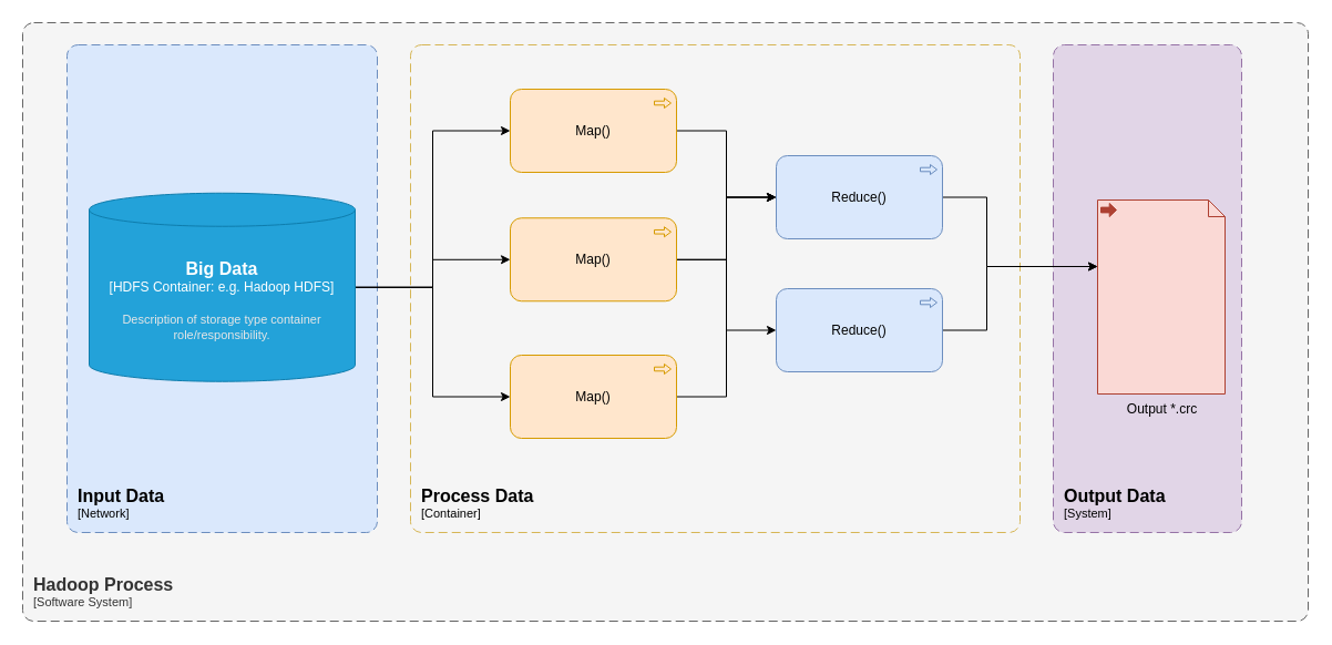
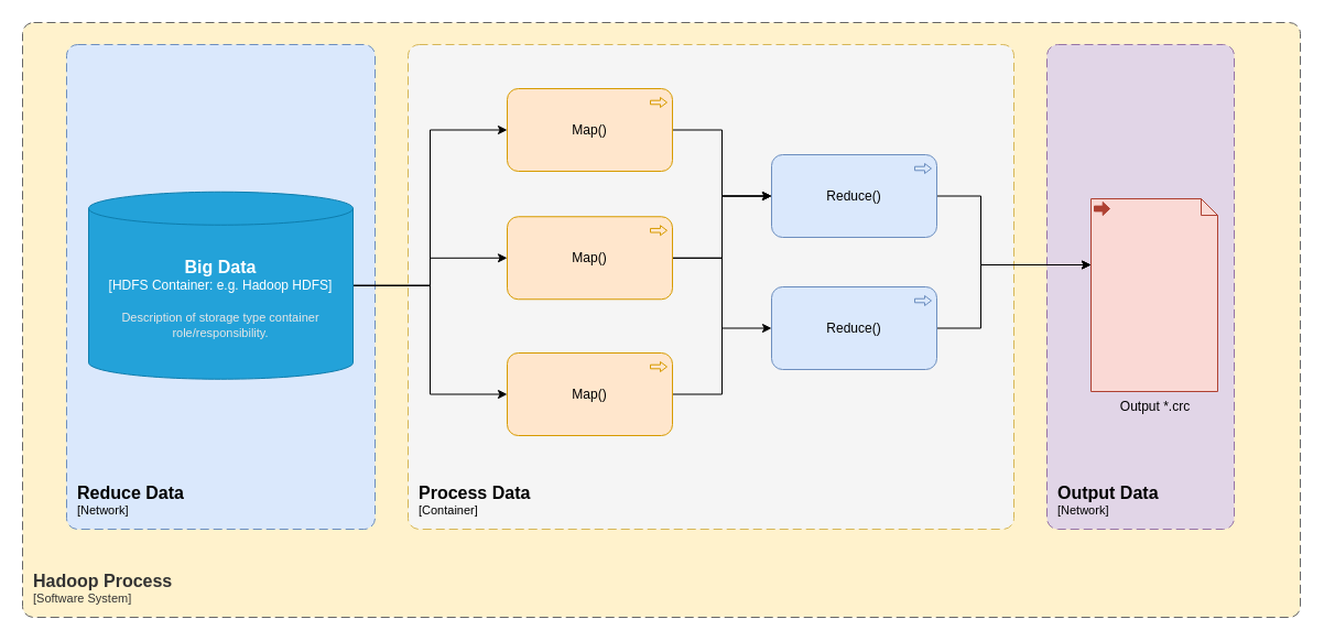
- <mxCell id="5" value="&lt;font style=&quot;font-size: 16px&quot;&gt;&lt;b&gt;&lt;div style=&quot;text-align: left&quot;&gt;Input Data&lt;/div&gt;&lt;/b&gt;&lt;/font&gt;&lt;div style=&quot;text-align: left&quot;&gt;[Network]&lt;/div&gt;" style="rounded=1;fontSize=11;whiteSpace=wrap;html=1;dashed=1;arcSize=20;fillColor=#dae8fc;strokeColor=#6c8ebf;labelBackgroundColor=none;align=left;verticalAlign=bottom;labelBorderColor=none;spacingTop=0;spacing=10;dashPattern=8 4;metaEdit=1;rotatable=0;perimeter=rectanglePerimeter;noLabel=0;labelPadding=0;allowArrows=0;connectable=0;expand=0;recursiveResize=0;editable=1;pointerEvents=0;absoluteArcSize=1;points=[[0.25,0,0],[0.5,0,0],[0.75,0,0],[1,0.25,0],[1,0.5,0],[1,0.75,0],[0.75,1,0],[0.5,1,0],[0.25,1,0],[0,0.75,0],[0,0.5,0],[0,0.25,0]];" vertex="1" parent="1"><mxGeometry y="40" width="280" height="440" as="geometry" x="60" /></mxCell>
+ <mxCell id="5" value="&lt;font style=&quot;font-size: 16px&quot;&gt;&lt;b&gt;&lt;div style=&quot;text-align: left&quot;&gt;Reduce Data&lt;/div&gt;&lt;/b&gt;&lt;/font&gt;&lt;div style=&quot;text-align: left&quot;&gt;[Network]&lt;/div&gt;" style="rounded=1;fontSize=11;whiteSpace=wrap;html=1;dashed=1;arcSize=20;fillColor=#dae8fc;strokeColor=#6c8ebf;labelBackgroundColor=none;align=left;verticalAlign=bottom;labelBorderColor=none;spacingTop=0;spacing=10;dashPattern=8 4;metaEdit=1;rotatable=0;perimeter=rectanglePerimeter;noLabel=0;labelPadding=0;allowArrows=0;connectable=0;expand=0;recursiveResize=0;editable=1;pointerEvents=0;absoluteArcSize=1;points=[[0.25,0,0],[0.5,0,0],[0.75,0,0],[1,0.25,0],[1,0.5,0],[1,0.75,0],[0.75,1,0],[0.5,1,0],[0.25,1,0],[0,0.75,0],[0,0.5,0],[0,0.25,0]];" vertex="1" parent="1"><mxGeometry y="40" width="280" height="440" as="geometry" x="60" /></mxCell>
- <mxCell id="3" value="&lt;font style=&quot;font-size: 16px&quot;&gt;&lt;b&gt;&lt;div style=&quot;text-align: left&quot;&gt;Output Data&lt;/div&gt;&lt;/b&gt;&lt;/font&gt;&lt;div style=&quot;text-align: left&quot;&gt;[System]&lt;/div&gt;" style="rounded=1;fontSize=11;whiteSpace=wrap;html=1;dashed=1;arcSize=20;fillColor=#e1d5e7;strokeColor=#9673a6;labelBackgroundColor=none;align=left;verticalAlign=bottom;labelBorderColor=none;spacingTop=0;spacing=10;dashPattern=8 4;metaEdit=1;rotatable=0;perimeter=rectanglePerimeter;noLabel=0;labelPadding=0;allowArrows=0;connectable=0;expand=0;recursiveResize=0;editable=1;pointerEvents=0;absoluteArcSize=1;points=[[0.25,0,0],[0.5,0,0],[0.75,0,0],[1,0.25,0],[1,0.5,0],[1,0.75,0],[0.75,1,0],[0.5,1,0],[0.25,1,0],[0,0.75,0],[0,0.5,0],[0,0.25,0]];" vertex="1" parent="1"><mxGeometry x="950" y="40" width="170" height="440" as="geometry" /></mxCell>
+ <mxCell id="3" value="&lt;font style=&quot;font-size: 16px&quot;&gt;&lt;b&gt;&lt;div style=&quot;text-align: left&quot;&gt;Output Data&lt;/div&gt;&lt;/b&gt;&lt;/font&gt;&lt;div style=&quot;text-align: left&quot;&gt;[Network]&lt;/div&gt;" style="rounded=1;fontSize=11;whiteSpace=wrap;html=1;dashed=1;arcSize=20;fillColor=#e1d5e7;strokeColor=#9673a6;labelBackgroundColor=none;align=left;verticalAlign=bottom;labelBorderColor=none;spacingTop=0;spacing=10;dashPattern=8 4;metaEdit=1;rotatable=0;perimeter=rectanglePerimeter;noLabel=0;labelPadding=0;allowArrows=0;connectable=0;expand=0;recursiveResize=0;editable=1;pointerEvents=0;absoluteArcSize=1;points=[[0.25,0,0],[0.5,0,0],[0.75,0,0],[1,0.25,0],[1,0.5,0],[1,0.75,0],[0.75,1,0],[0.5,1,0],[0.25,1,0],[0,0.75,0],[0,0.5,0],[0,0.25,0]];" vertex="1" parent="1"><mxGeometry x="950" y="40" width="170" height="440" as="geometry" /></mxCell>
- <mxCell id="2" value="&lt;font style=&quot;font-size: 16px&quot;&gt;&lt;b&gt;&lt;div style=&quot;text-align: left&quot;&gt;Hadoop Process&lt;/div&gt;&lt;/b&gt;&lt;/font&gt;&lt;div style=&quot;text-align: left&quot;&gt;[Software System]&lt;/div&gt;" style="rounded=1;fontSize=11;whiteSpace=wrap;html=1;dashed=1;arcSize=20;fillColor=#f5f5f5;strokeColor=#666666;fontColor=#333333;labelBackgroundColor=none;align=left;verticalAlign=bottom;labelBorderColor=none;spacingTop=0;spacing=10;dashPattern=8 4;metaEdit=1;rotatable=0;perimeter=rectanglePerimeter;noLabel=0;labelPadding=0;allowArrows=0;connectable=0;expand=0;recursiveResize=0;editable=1;pointerEvents=0;absoluteArcSize=1;points=[[0.25,0,0],[0.5,0,0],[0.75,0,0],[1,0.25,0],[1,0.5,0],[1,0.75,0],[0.75,1,0],[0.5,1,0],[0.25,1,0],[0,0.75,0],[0,0.5,0],[0,0.25,0]];" vertex="1" parent="1"><mxGeometry x="20" y="20" width="1160" height="540" as="geometry" /></mxCell>
+ <mxCell id="2" value="&lt;font style=&quot;font-size: 16px&quot;&gt;&lt;b&gt;&lt;div style=&quot;text-align: left&quot;&gt;Hadoop Process&lt;/div&gt;&lt;/b&gt;&lt;/font&gt;&lt;div style=&quot;text-align: left&quot;&gt;[Software System]&lt;/div&gt;" style="rounded=1;fontSize=11;whiteSpace=wrap;html=1;dashed=1;arcSize=20;fillColor=#fff2cc;strokeColor=#666666;fontColor=#333333;labelBackgroundColor=none;align=left;verticalAlign=bottom;labelBorderColor=none;spacingTop=0;spacing=10;dashPattern=8 4;metaEdit=1;rotatable=0;perimeter=rectanglePerimeter;noLabel=0;labelPadding=0;allowArrows=0;connectable=0;expand=0;recursiveResize=0;editable=1;pointerEvents=0;absoluteArcSize=1;points=[[0.25,0,0],[0.5,0,0],[0.75,0,0],[1,0.25,0],[1,0.5,0],[1,0.75,0],[0.75,1,0],[0.5,1,0],[0.25,1,0],[0,0.75,0],[0,0.5,0],[0,0.25,0]];" vertex="1" parent="1"><mxGeometry x="20" y="20" width="1160" height="540" as="geometry" /></mxCell>
